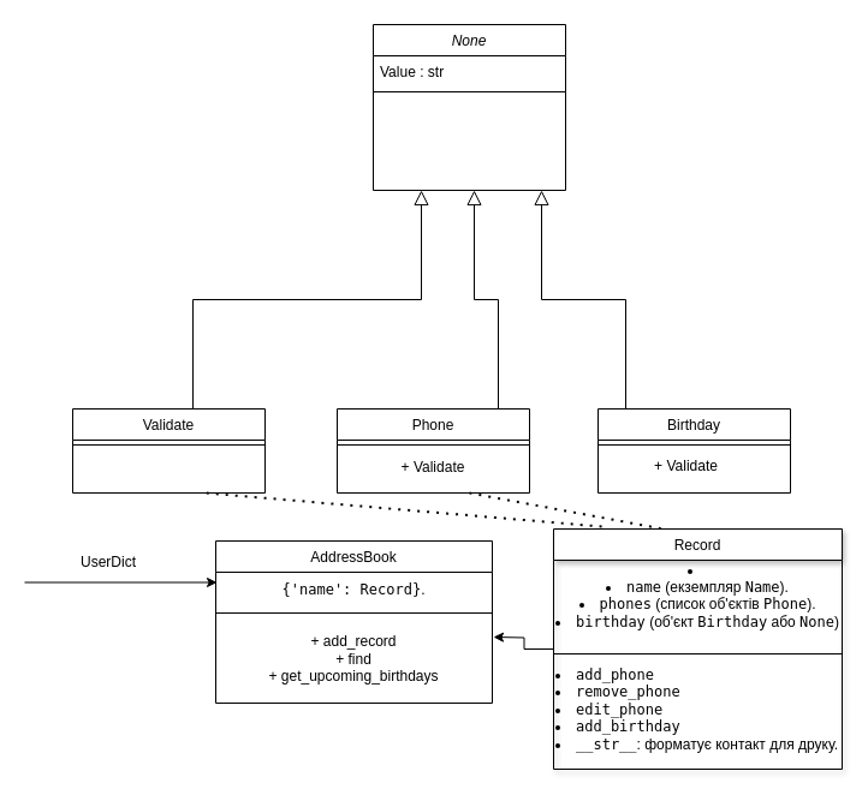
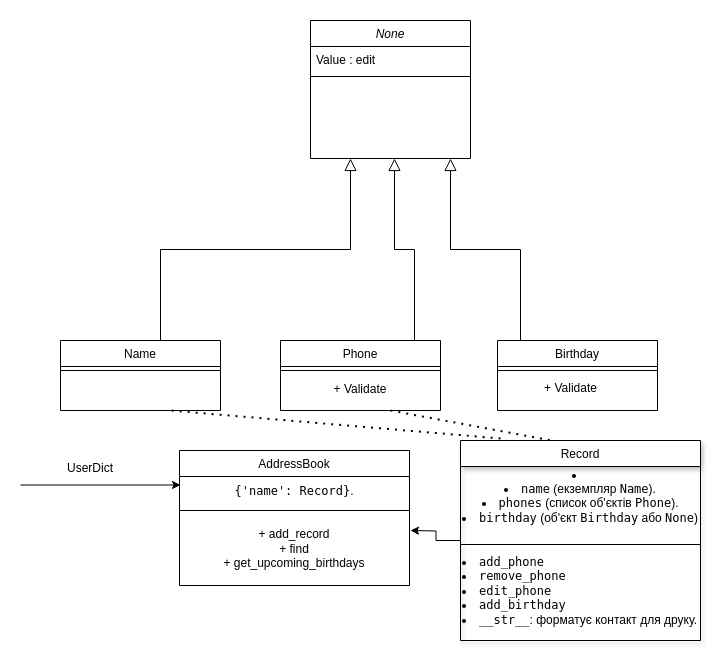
- <mxCell id="3" value="Value : str&#10;" style="text;align=left;verticalAlign=top;spacingLeft=4;spacingRight=4;overflow=hidden;rotatable=0;points=[[0,0.5],[1,0.5]];portConstraint=eastwest;rounded=0;shadow=0;html=0;" parent="2" vertex="1"><mxGeometry y="26" width="160" height="26" as="geometry" /></mxCell>
+ <mxCell id="3" value="Value : edit&#10;" style="text;align=left;verticalAlign=top;spacingLeft=4;spacingRight=4;overflow=hidden;rotatable=0;points=[[0,0.5],[1,0.5]];portConstraint=eastwest;rounded=0;shadow=0;html=0;" parent="2" vertex="1"><mxGeometry y="26" width="160" height="26" as="geometry" /></mxCell>
- <mxCell id="5" value="Validate" style="swimlane;fontStyle=0;align=center;verticalAlign=top;childLayout=stackLayout;horizontal=1;startSize=26;horizontalStack=0;resizeParent=1;resizeLast=0;collapsible=1;marginBottom=0;rounded=0;shadow=0;strokeWidth=1;" parent="1" vertex="1"><mxGeometry x="60" y="340" width="160" height="70" as="geometry"><mxRectangle x="130" y="380" width="160" height="26" as="alternateBounds" /></mxGeometry></mxCell>
+ <mxCell id="5" value="Name" style="swimlane;fontStyle=0;align=center;verticalAlign=top;childLayout=stackLayout;horizontal=1;startSize=26;horizontalStack=0;resizeParent=1;resizeLast=0;collapsible=1;marginBottom=0;rounded=0;shadow=0;strokeWidth=1;" parent="1" vertex="1"><mxGeometry x="60" y="340" width="160" height="70" as="geometry"><mxRectangle x="130" y="380" width="160" height="26" as="alternateBounds" /></mxGeometry></mxCell>
